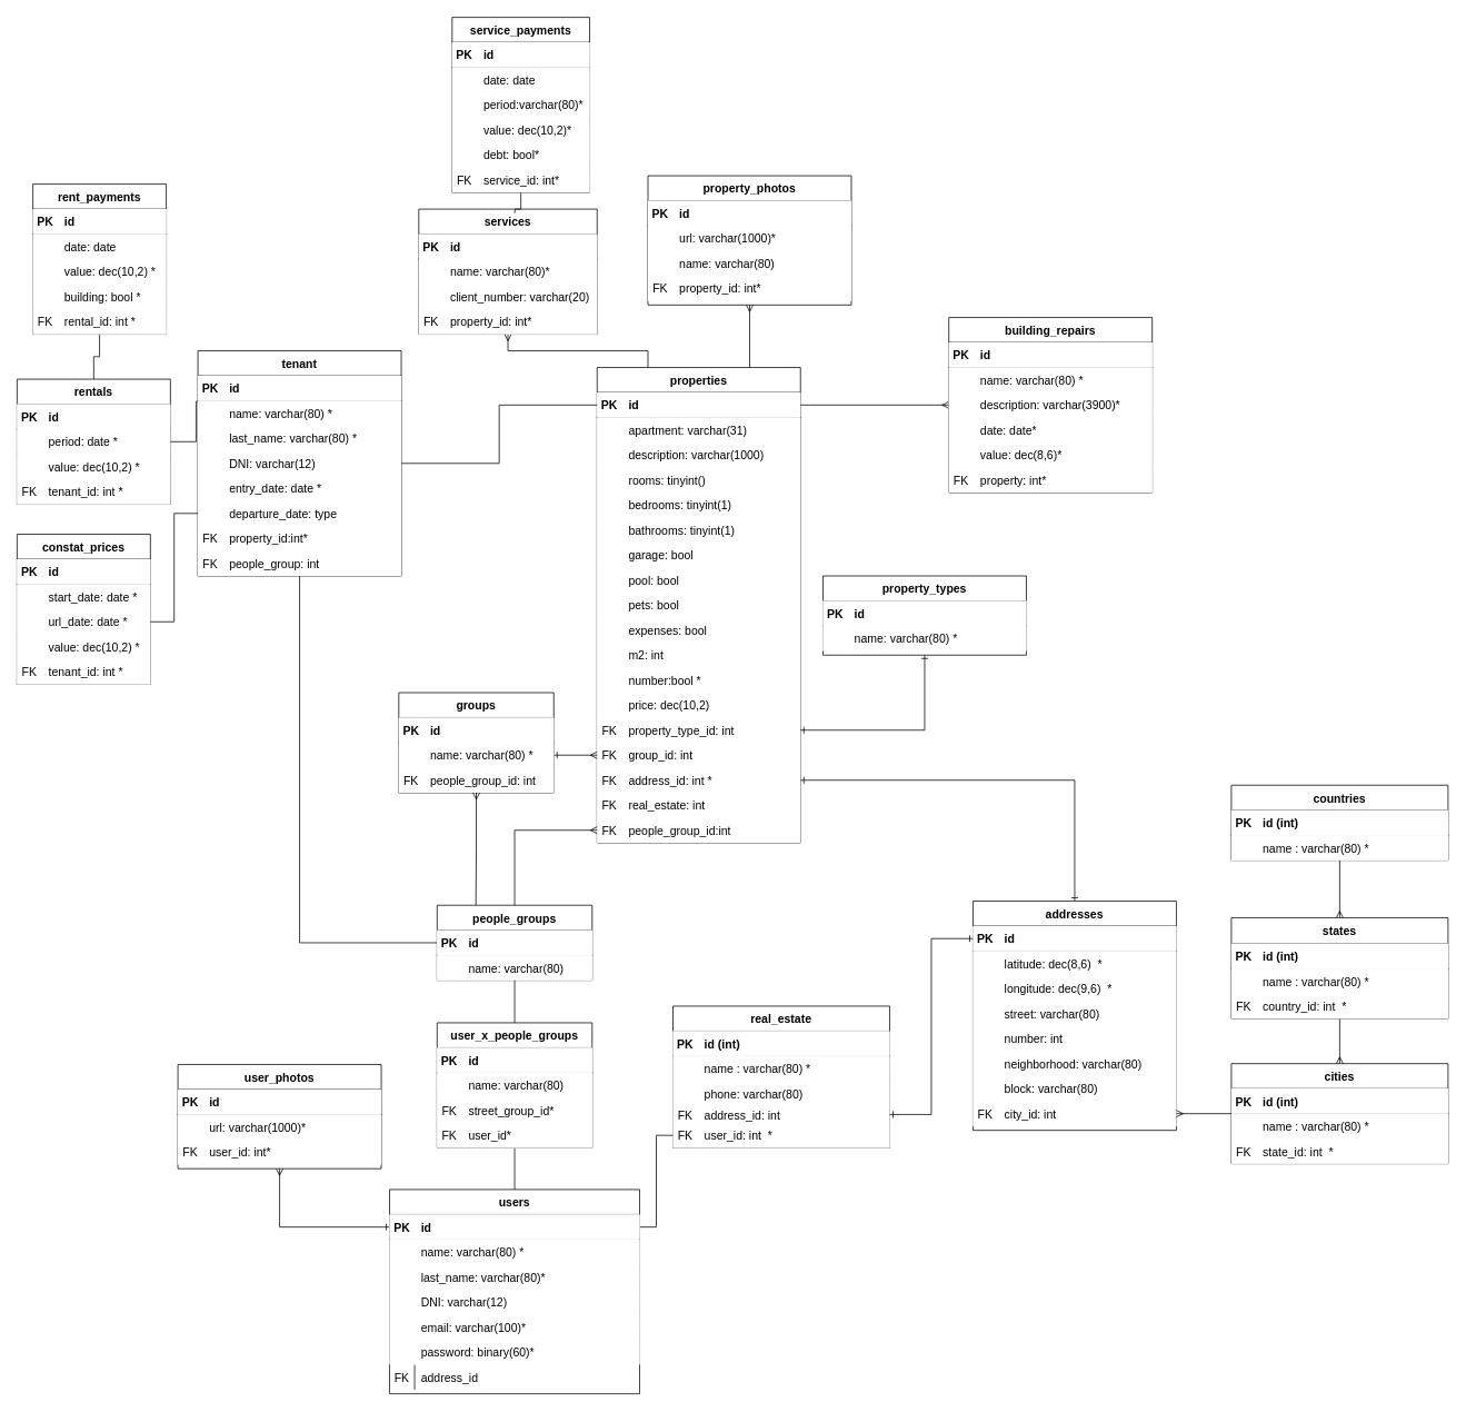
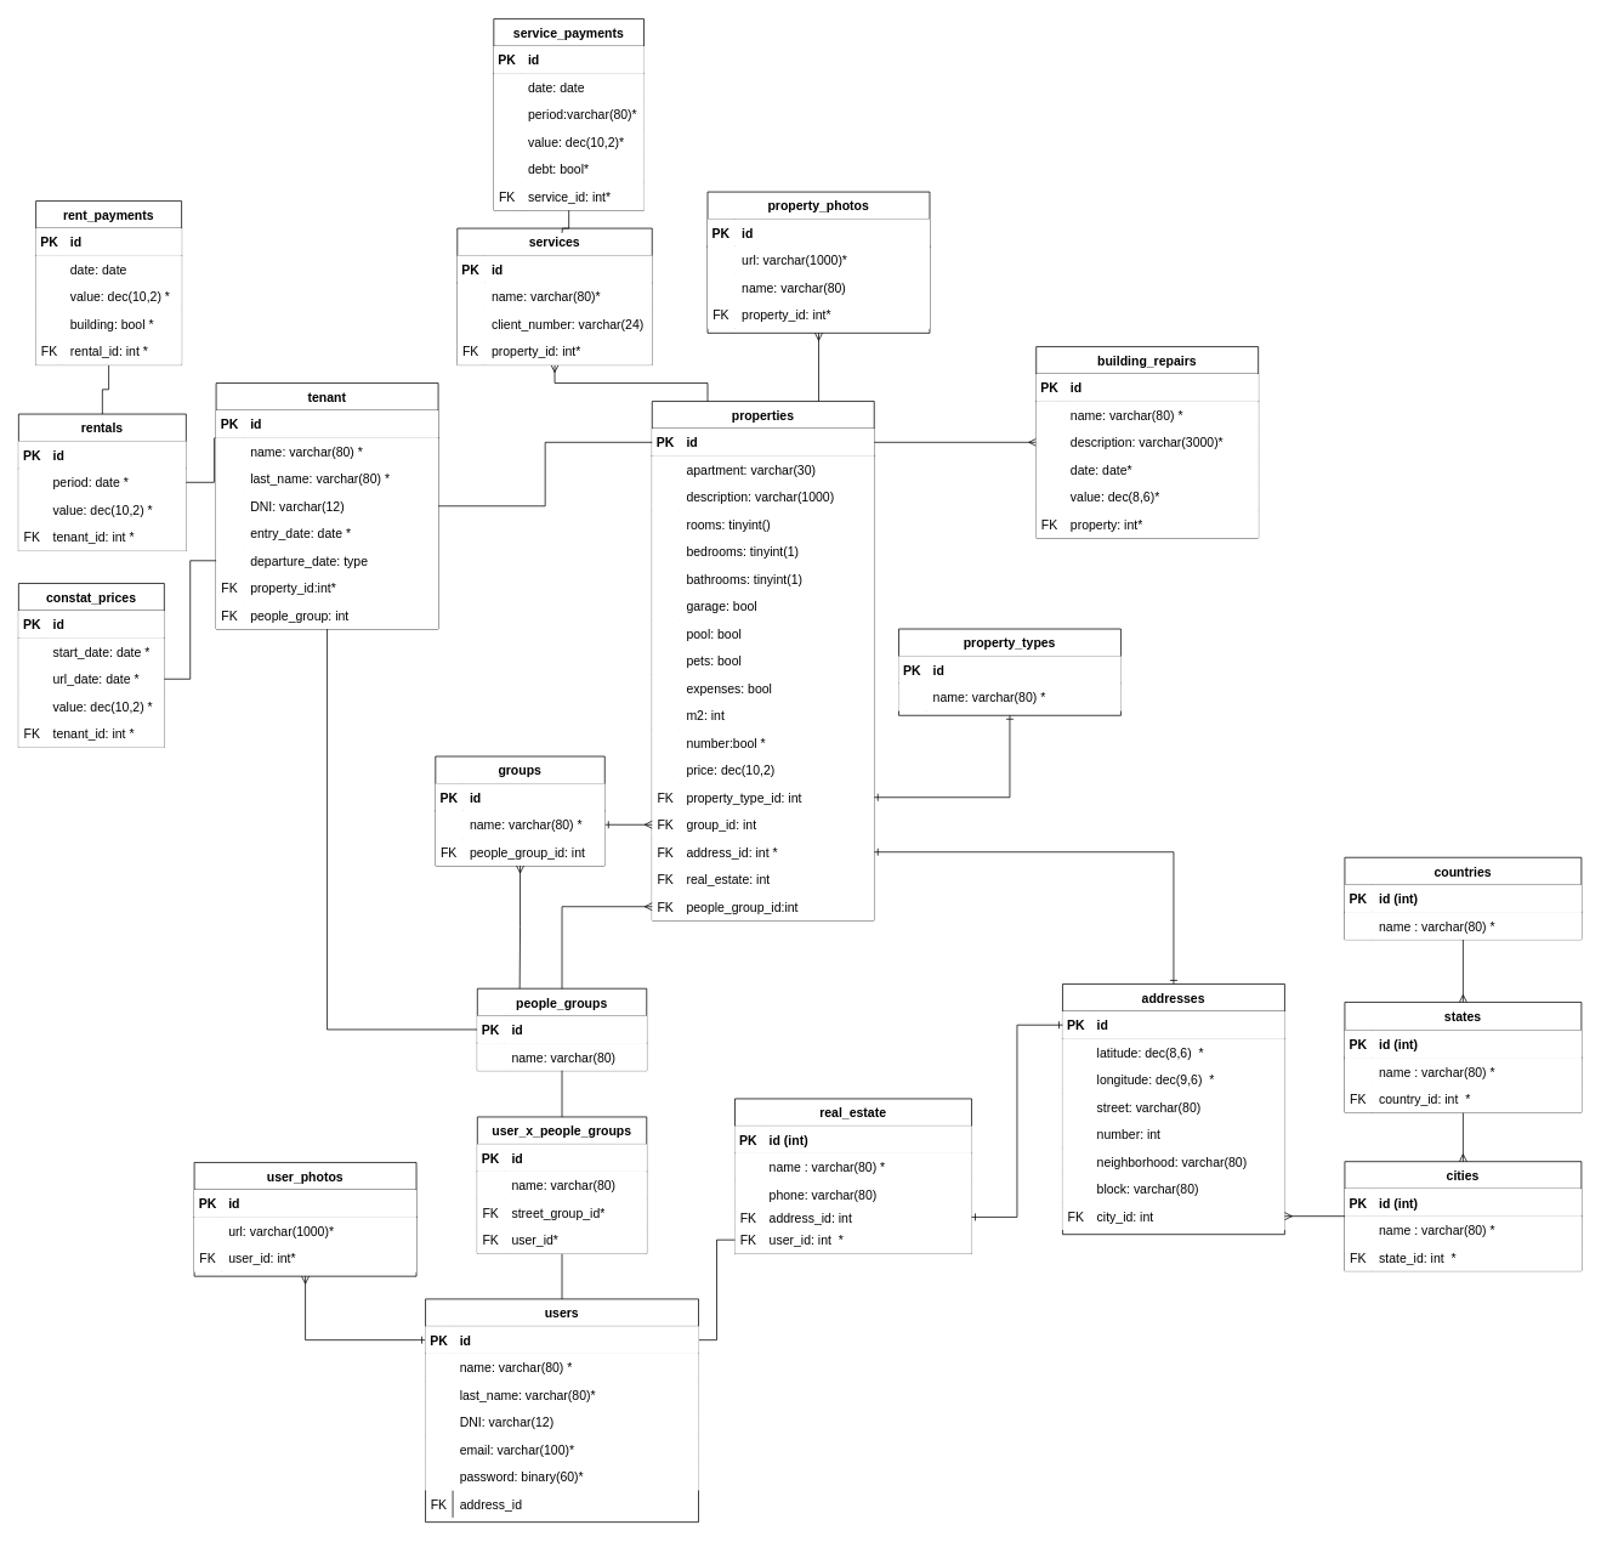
- <mxCell id="272" value="client_number: varchar(20)" style="shape=partialRectangle;connectable=0;fillColor=default;top=0;left=0;bottom=0;right=0;align=left;spacingLeft=6;overflow=hidden;shadow=0;fontSize=14;strokeColor=default;strokeWidth=1;" parent="270" vertex="1"><mxGeometry x="30" width="184" height="30" as="geometry"><mxRectangle width="184" height="30" as="alternateBounds" /></mxGeometry></mxCell>
+ <mxCell id="272" value="client_number: varchar(24)" style="shape=partialRectangle;connectable=0;fillColor=default;top=0;left=0;bottom=0;right=0;align=left;spacingLeft=6;overflow=hidden;shadow=0;fontSize=14;strokeColor=default;strokeWidth=1;" parent="270" vertex="1"><mxGeometry x="30" width="184" height="30" as="geometry"><mxRectangle width="184" height="30" as="alternateBounds" /></mxGeometry></mxCell>
- <mxCell id="131" value="description: varchar(3900)*" style="shape=partialRectangle;connectable=0;top=0;left=0;bottom=0;right=0;align=left;spacingLeft=6;fontStyle=0;overflow=hidden;shadow=0;fontSize=14;strokeWidth=1;" parent="129" vertex="1"><mxGeometry x="30" width="214" height="30" as="geometry"><mxRectangle width="214" height="30" as="alternateBounds" /></mxGeometry></mxCell>
+ <mxCell id="131" value="description: varchar(3000)*" style="shape=partialRectangle;connectable=0;top=0;left=0;bottom=0;right=0;align=left;spacingLeft=6;fontStyle=0;overflow=hidden;shadow=0;fontSize=14;strokeWidth=1;" parent="129" vertex="1"><mxGeometry x="30" width="214" height="30" as="geometry"><mxRectangle width="214" height="30" as="alternateBounds" /></mxGeometry></mxCell>
- <mxCell id="25" value="apartment: varchar(31)" style="shape=partialRectangle;connectable=0;top=0;left=0;bottom=0;right=0;align=left;spacingLeft=6;overflow=hidden;shadow=0;fontSize=14;strokeWidth=1;" parent="23" vertex="1"><mxGeometry x="30" width="214" height="30" as="geometry"><mxRectangle width="214" height="30" as="alternateBounds" /></mxGeometry></mxCell>
+ <mxCell id="25" value="apartment: varchar(30)" style="shape=partialRectangle;connectable=0;top=0;left=0;bottom=0;right=0;align=left;spacingLeft=6;overflow=hidden;shadow=0;fontSize=14;strokeWidth=1;" parent="23" vertex="1"><mxGeometry x="30" width="214" height="30" as="geometry"><mxRectangle width="214" height="30" as="alternateBounds" /></mxGeometry></mxCell>
